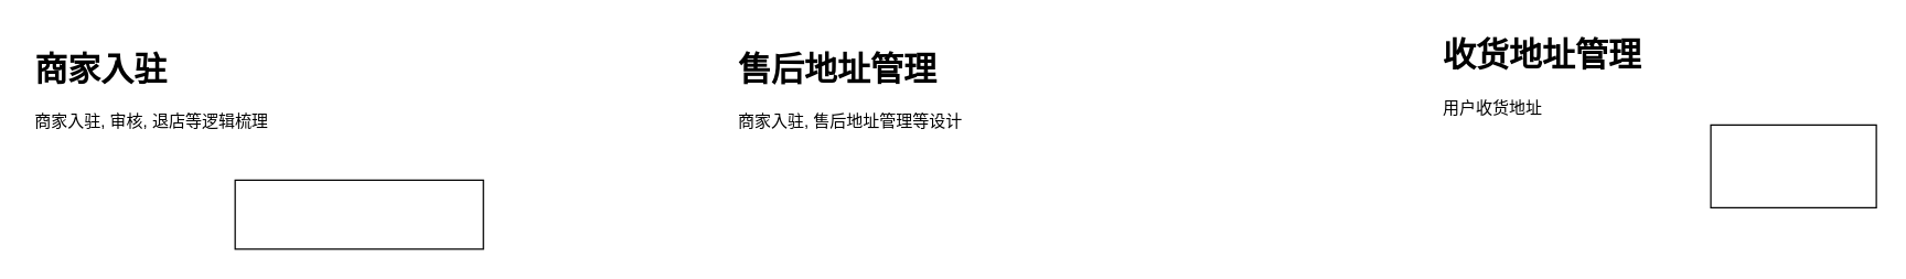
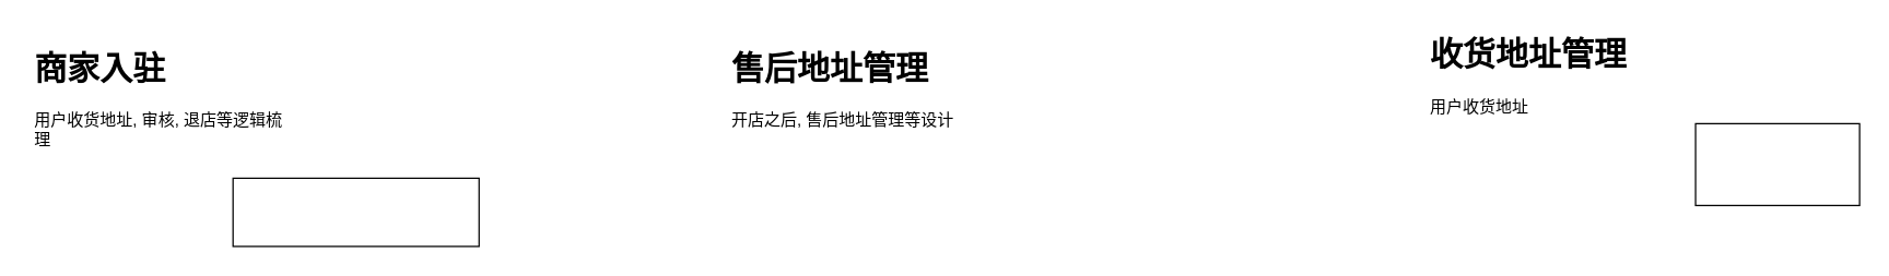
- <mxCell id="3" value="&lt;h1&gt;商家入驻&lt;/h1&gt;&lt;div&gt;商家入驻, 审核, 退店等逻辑梳理&lt;/div&gt;" style="text;html=1;strokeColor=none;fillColor=none;spacing=5;spacingTop=-20;whiteSpace=wrap;overflow=hidden;rounded=0;" vertex="1" parent="1"><mxGeometry x="20" y="30" width="190" height="120" as="geometry" /></mxCell>
+ <mxCell id="3" value="&lt;h1&gt;商家入驻&lt;/h1&gt;&lt;div&gt;用户收货地址, 审核, 退店等逻辑梳理&lt;/div&gt;" style="text;html=1;strokeColor=none;fillColor=none;spacing=5;spacingTop=-20;whiteSpace=wrap;overflow=hidden;rounded=0;" vertex="1" parent="1"><mxGeometry x="20" y="30" width="190" height="120" as="geometry" /></mxCell>
- <mxCell id="4" value="&lt;h1&gt;售后地址管理&lt;/h1&gt;&lt;div&gt;商家入驻, 售后地址管理等设计&lt;/div&gt;" style="text;html=1;strokeColor=none;fillColor=none;spacing=5;spacingTop=-20;whiteSpace=wrap;overflow=hidden;rounded=0;" vertex="1" parent="1"><mxGeometry x="530" y="30" width="190" height="120" as="geometry" /></mxCell>
+ <mxCell id="4" value="&lt;h1&gt;售后地址管理&lt;/h1&gt;&lt;div&gt;开店之后, 售后地址管理等设计&lt;/div&gt;" style="text;html=1;strokeColor=none;fillColor=none;spacing=5;spacingTop=-20;whiteSpace=wrap;overflow=hidden;rounded=0;" vertex="1" parent="1"><mxGeometry x="530" y="30" width="190" height="120" as="geometry" /></mxCell>
